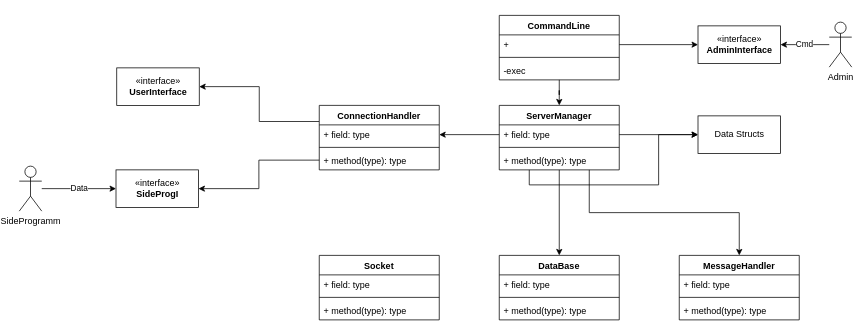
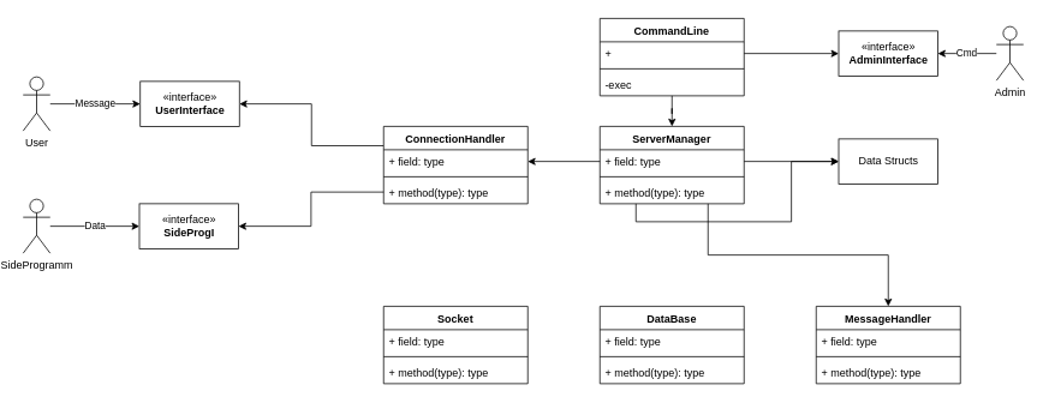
+ <mxCell id="42" value="User" style="shape=umlActor;verticalLabelPosition=bottom;verticalAlign=top;html=1;" vertex="1" parent="1"><mxGeometry x="20" y="85" width="30" height="60" as="geometry" /></mxCell>
+ <mxCell id="41" value="Message" style="edgeStyle=orthogonalEdgeStyle;rounded=0;orthogonalLoop=1;jettySize=auto;html=1;entryX=0;entryY=0.5;entryDx=0;entryDy=0;" edge="1" parent="1" source="42" target="38"><mxGeometry relative="1" as="geometry" /></mxCell>
- <mxCell id="16" style="edgeStyle=orthogonalEdgeStyle;rounded=0;orthogonalLoop=1;jettySize=auto;html=1;exitX=0.5;exitY=1;exitDx=0;exitDy=0;entryX=0.5;entryY=0;entryDx=0;entryDy=0;" edge="1" parent="1" source="18" target="7"><mxGeometry relative="1" as="geometry" /></mxCell>
